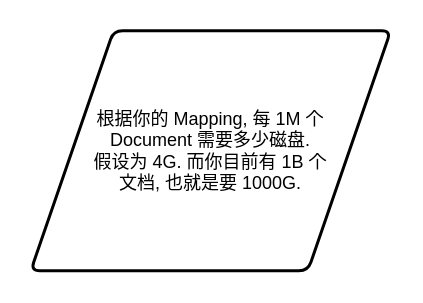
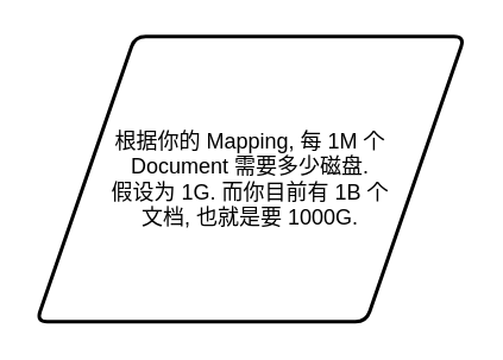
- <mxCell id="2" value="根据你的 Mapping, 每 1M 个&lt;br&gt;Document 需要多少磁盘.&lt;br&gt;假设为 4G. 而你目前有 1B 个&lt;br&gt;文档, 也就是要 1000G." style="shape=parallelogram;html=1;strokeWidth=2;perimeter=parallelogramPerimeter;whiteSpace=wrap;rounded=1;arcSize=12;size=0.23;hachureGap=4;pointerEvents=0;" vertex="1" parent="1"><mxGeometry x="20" y="20" width="240" height="160" as="geometry" /></mxCell>
+ <mxCell id="2" value="根据你的 Mapping, 每 1M 个&lt;br&gt;Document 需要多少磁盘.&lt;br&gt;假设为 1G. 而你目前有 1B 个&lt;br&gt;文档, 也就是要 1000G." style="shape=parallelogram;html=1;strokeWidth=2;perimeter=parallelogramPerimeter;whiteSpace=wrap;rounded=1;arcSize=12;size=0.23;hachureGap=4;pointerEvents=0;" vertex="1" parent="1"><mxGeometry x="20" y="20" width="240" height="160" as="geometry" /></mxCell>
